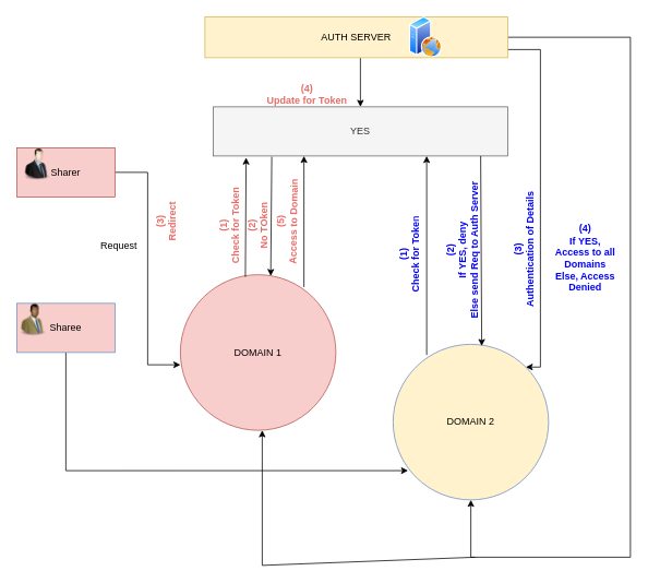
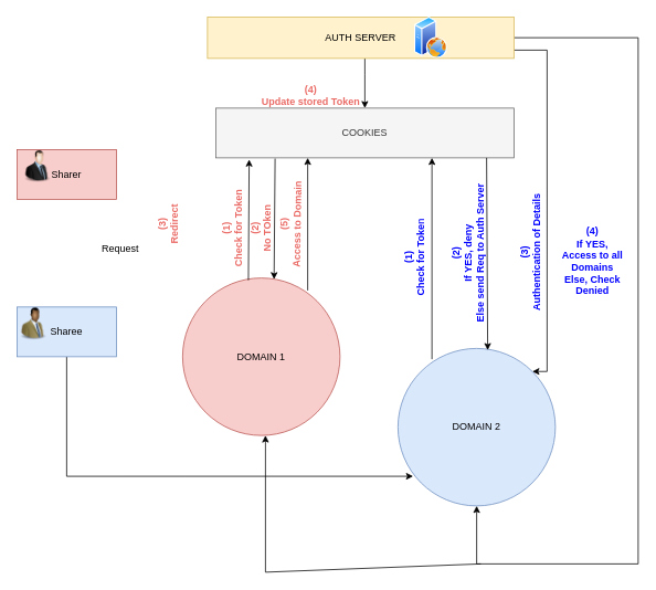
- <mxCell id="22" value="&lt;b&gt;&lt;font color=&quot;#ea6b66&quot;&gt;(4)&lt;br&gt;Update for Token&lt;/font&gt;&lt;/b&gt;&lt;br&gt;" style="text;html=1;strokeColor=none;fillColor=none;align=center;verticalAlign=middle;whiteSpace=wrap;rounded=0;" vertex="1" parent="1"><mxGeometry x="300" y="110" width="150" height="10" as="geometry" /></mxCell>
+ <mxCell id="22" value="&lt;b&gt;&lt;font color=&quot;#ea6b66&quot;&gt;(4)&lt;br&gt;Update stored Token&lt;/font&gt;&lt;/b&gt;&lt;br&gt;" style="text;html=1;strokeColor=none;fillColor=none;align=center;verticalAlign=middle;whiteSpace=wrap;rounded=0;" vertex="1" parent="1"><mxGeometry x="300" y="110" width="150" height="10" as="geometry" /></mxCell>
- <mxCell id="8" value="YES" style="rounded=0;whiteSpace=wrap;html=1;fillColor=#f5f5f5;strokeColor=#666666;fontColor=#333333;" vertex="1" parent="1"><mxGeometry x="260" y="130" width="360" height="60" as="geometry" /></mxCell>
+ <mxCell id="8" value="COOKIES" style="rounded=0;whiteSpace=wrap;html=1;fillColor=#f5f5f5;strokeColor=#666666;fontColor=#333333;" vertex="1" parent="1"><mxGeometry x="260" y="130" width="360" height="60" as="geometry" /></mxCell>
- <mxCell id="27" value="&lt;font color=&quot;#0000ff&quot;&gt;&lt;b&gt;(4)&lt;br&gt;If YES, Access to all Domains&lt;br&gt;Else, Access Denied&lt;/b&gt;&lt;/font&gt;&lt;br&gt;" style="text;html=1;strokeColor=none;fillColor=none;align=center;verticalAlign=middle;whiteSpace=wrap;rounded=0;" vertex="1" parent="1"><mxGeometry x="675" y="270" width="80" height="90" as="geometry" /></mxCell>
+ <mxCell id="27" value="&lt;font color=&quot;#0000ff&quot;&gt;&lt;b&gt;(4)&lt;br&gt;If YES, Access to all Domains&lt;br&gt;Else, Check Denied&lt;/b&gt;&lt;/font&gt;&lt;br&gt;" style="text;html=1;strokeColor=none;fillColor=none;align=center;verticalAlign=middle;whiteSpace=wrap;rounded=0;" vertex="1" parent="1"><mxGeometry x="675" y="270" width="80" height="90" as="geometry" /></mxCell>
- <mxCell id="2" style="edgeStyle=orthogonalEdgeStyle;rounded=0;orthogonalLoop=1;jettySize=auto;html=1;entryX=0;entryY=0.579;entryDx=0;entryDy=0;entryPerimeter=0;" edge="1" parent="1" source="3" target="9"><mxGeometry relative="1" as="geometry"><mxPoint x="180" y="430" as="targetPoint" /></mxGeometry></mxCell>
- <mxCell id="14" value="Sharee" style="rounded=0;whiteSpace=wrap;html=1;fillColor=#f8cecc;strokeColor=#6c8ebf;" vertex="1" parent="1"><mxGeometry x="20" y="370" width="120" height="60" as="geometry" /></mxCell>
+ <mxCell id="14" value="Sharee" style="rounded=0;whiteSpace=wrap;html=1;fillColor=#dae8fc;strokeColor=#6c8ebf;" vertex="1" parent="1"><mxGeometry x="20" y="370" width="120" height="60" as="geometry" /></mxCell>
- <mxCell id="10" value="DOMAIN 2" style="ellipse;whiteSpace=wrap;html=1;aspect=fixed;fillColor=#fff2cc;strokeColor=#6c8ebf;" vertex="1" parent="1"><mxGeometry x="480" y="420" width="190" height="190" as="geometry" /></mxCell>
+ <mxCell id="10" value="DOMAIN 2" style="ellipse;whiteSpace=wrap;html=1;aspect=fixed;fillColor=#dae8fc;strokeColor=#6c8ebf;" vertex="1" parent="1"><mxGeometry x="480" y="420" width="190" height="190" as="geometry" /></mxCell>
